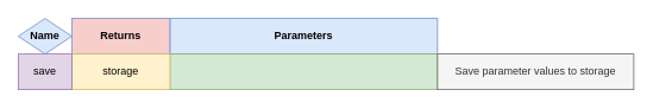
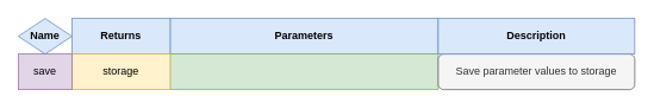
- <mxCell id="4" value="&lt;b&gt;Returns&lt;/b&gt;" style="rounded=0;whiteSpace=wrap;html=1;align=center;fillColor=#f8cecc;strokeColor=#6c8ebf;" parent="1" vertex="1"><mxGeometry x="80" y="20" width="110" height="40" as="geometry" /></mxCell>
+ <mxCell id="4" value="&lt;b&gt;Returns&lt;/b&gt;" style="rounded=0;whiteSpace=wrap;html=1;align=center;fillColor=#dae8fc;strokeColor=#6c8ebf;" parent="1" vertex="1"><mxGeometry x="80" y="20" width="110" height="40" as="geometry" /></mxCell>
+ <mxCell id="9" value="&lt;b&gt;Description&lt;/b&gt;" style="rounded=0;whiteSpace=wrap;html=1;align=center;fillColor=#dae8fc;strokeColor=#6c8ebf;" parent="1" vertex="1"><mxGeometry x="490" y="20" width="220" height="40" as="geometry" /></mxCell>
- <mxCell id="6" value="Save parameter values to storage" style="rounded=0;whiteSpace=wrap;html=1;fillColor=#f5f5f5;strokeColor=#666666;fontColor=#333333;" parent="1" vertex="1"><mxGeometry x="490" y="60" width="220" height="40" as="geometry" /></mxCell>
+ <mxCell id="6" value="Save parameter values to storage" style="whiteSpace=wrap;html=1;fillColor=#f5f5f5;strokeColor=#666666;fontColor=#333333;rounded=1;" parent="1" vertex="1"><mxGeometry x="490" y="60" width="220" height="40" as="geometry" /></mxCell>
